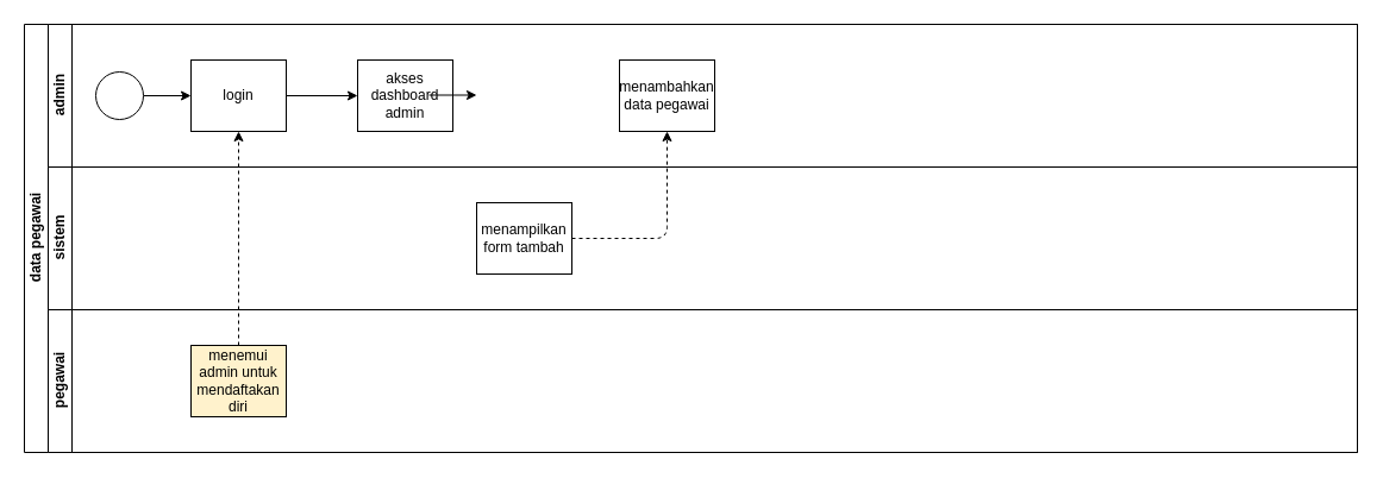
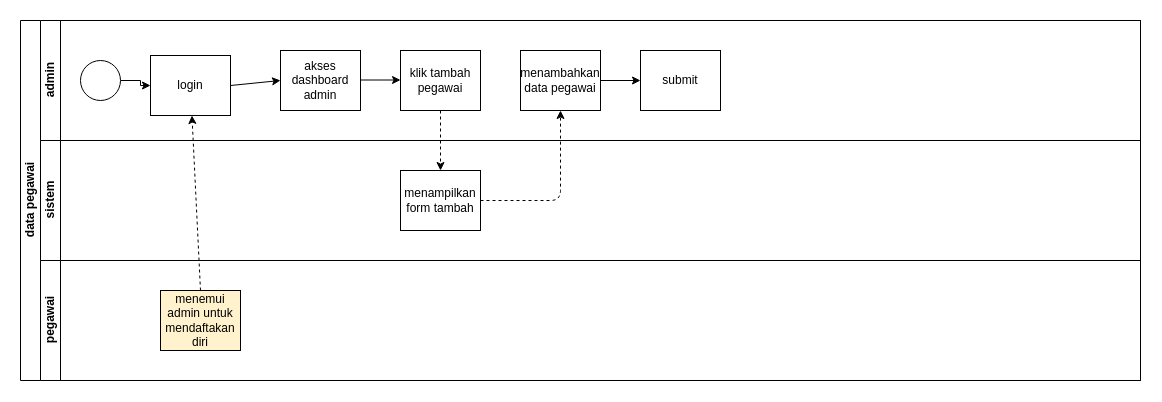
- <mxCell id="6" value="login" style="rounded=0;whiteSpace=wrap;html=1;fontFamily=Helvetica;fontSize=12;fontColor=#000000;align=center;" parent="3" vertex="1"><mxGeometry x="120" y="30" width="80" height="60" as="geometry" /></mxCell>
+ <mxCell id="6" value="login" style="rounded=0;whiteSpace=wrap;html=1;fontFamily=Helvetica;fontSize=12;fontColor=#000000;align=center;" parent="3" vertex="1"><mxGeometry x="110" y="35" width="80" height="60" as="geometry" /></mxCell>
- <mxCell id="7" value="akses dashboard admin" style="rounded=0;whiteSpace=wrap;html=1;fontFamily=Helvetica;fontSize=12;fontColor=#000000;align=center;" parent="3" vertex="1"><mxGeometry x="260" y="30" width="80" height="60" as="geometry" /></mxCell>
+ <mxCell id="7" value="akses dashboard admin" style="rounded=0;whiteSpace=wrap;html=1;fontFamily=Helvetica;fontSize=12;fontColor=#000000;align=center;" parent="3" vertex="1"><mxGeometry x="240" y="30" width="80" height="60" as="geometry" /></mxCell>
+ <mxCell id="8" value="klik tambah pegawai" style="rounded=0;whiteSpace=wrap;html=1;fontFamily=Helvetica;fontSize=12;fontColor=#000000;align=center;" vertex="1" parent="3"><mxGeometry x="360" y="30" width="80" height="60" as="geometry" /></mxCell>
+ <mxCell id="13" value="" style="endArrow=classic;html=1;exitX=1;exitY=0.5;exitDx=0;exitDy=0;entryX=0;entryY=0.5;entryDx=0;entryDy=0;" edge="1" parent="3" source="11" target="12"><mxGeometry width="50" height="50" relative="1" as="geometry"><mxPoint x="330" y="69.5" as="sourcePoint" /><mxPoint x="370" y="69.5" as="targetPoint" /></mxGeometry></mxCell>
+ <mxCell id="12" value="submit" style="rounded=0;whiteSpace=wrap;html=1;fontFamily=Helvetica;fontSize=12;fontColor=#000000;align=center;" vertex="1" parent="3"><mxGeometry x="600" y="30" width="80" height="60" as="geometry" /></mxCell>
+ <mxCell id="20" value="" style="endArrow=classic;html=1;entryX=0.5;entryY=0;entryDx=0;entryDy=0;dashed=1;" edge="1" parent="2" source="8" target="16"><mxGeometry width="50" height="50" relative="1" as="geometry"><mxPoint x="350" y="69.5" as="sourcePoint" /><mxPoint x="390" y="69.5" as="targetPoint" /></mxGeometry></mxCell>
